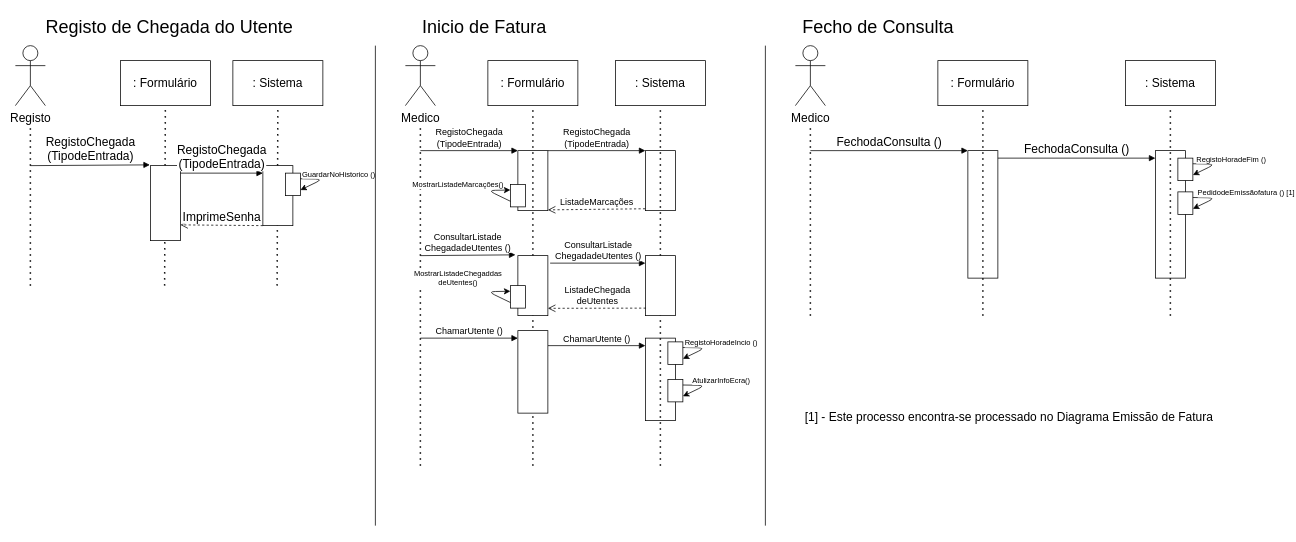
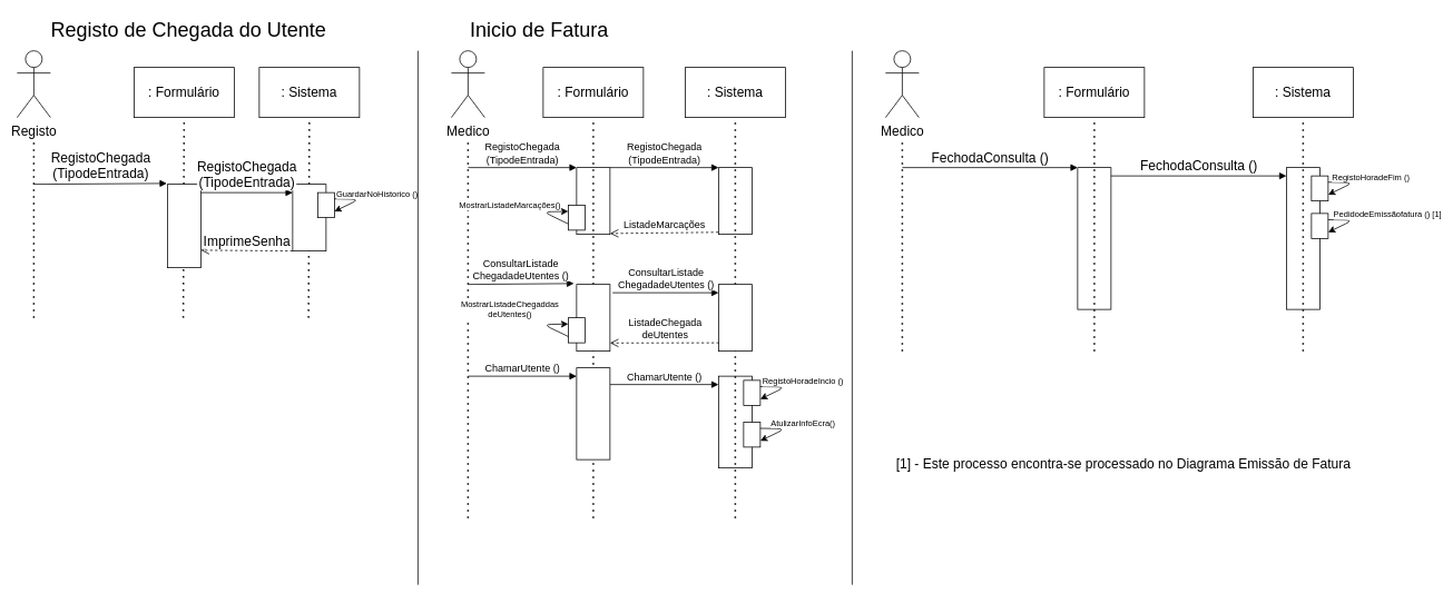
- <mxCell id="15" value="Fecho de Consulta" style="text;html=1;align=center;verticalAlign=middle;resizable=0;points=[];autosize=1;fontSize=24;" parent="1" vertex="1"><mxGeometry x="1060" width="220" height="30" as="geometry" y="20" /></mxCell>
